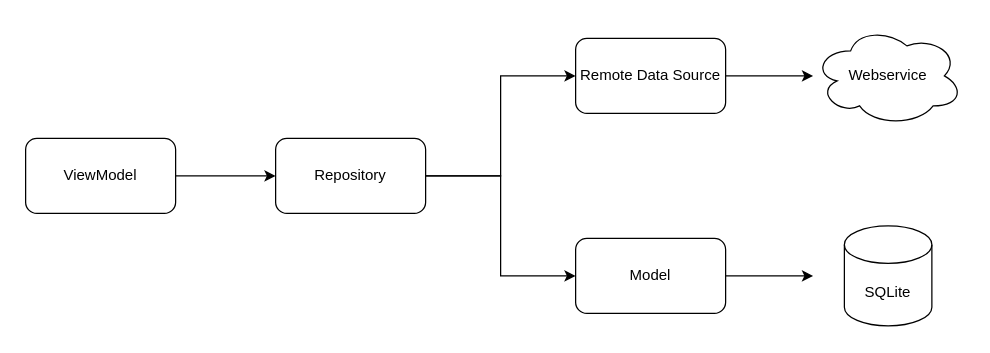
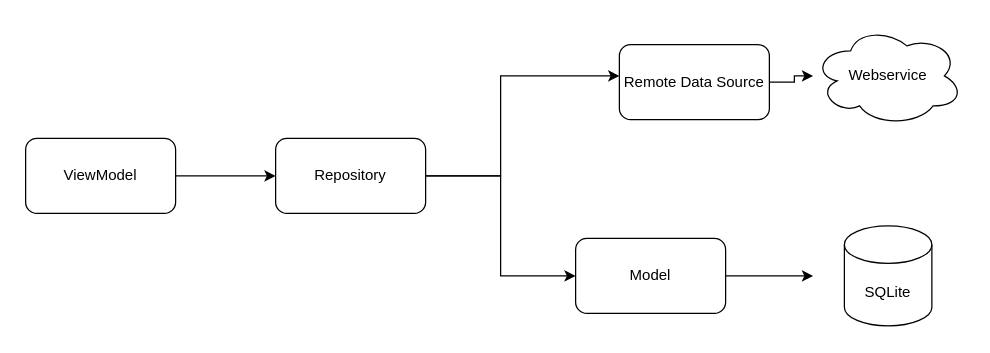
- <mxCell id="10" value="Remote Data Source" style="rounded=1;whiteSpace=wrap;html=1;" vertex="1" parent="1"><mxGeometry x="460" y="30" width="120" height="60" as="geometry" /></mxCell>
+ <mxCell id="10" value="Remote Data Source" style="rounded=1;whiteSpace=wrap;html=1;" vertex="1" parent="1"><mxGeometry x="495" y="35" width="120" height="60" as="geometry" /></mxCell>
